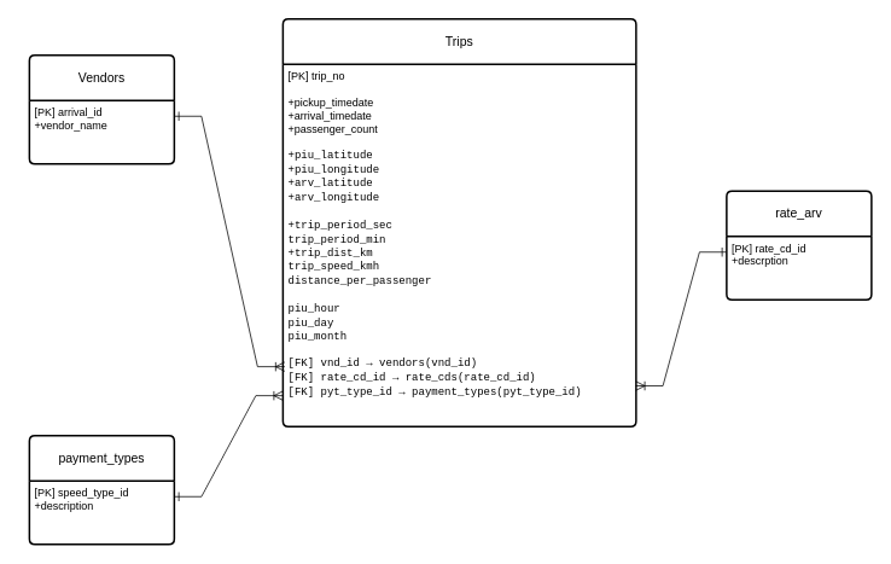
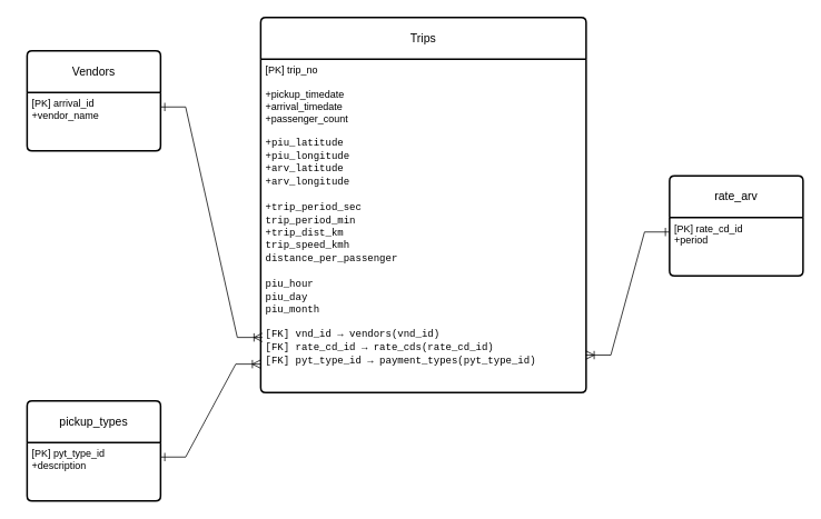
- <mxCell id="8" value="[PK] rate_cd_id&lt;br&gt;+descrption" style="align=left;strokeColor=none;fillColor=none;spacingLeft=4;spacingRight=4;fontSize=12;verticalAlign=top;resizable=0;rotatable=0;part=1;html=1;whiteSpace=wrap;" vertex="1" parent="7"><mxGeometry y="50" width="160" height="70" as="geometry" /></mxCell>
+ <mxCell id="8" value="[PK] rate_cd_id&lt;br&gt;+period" style="align=left;strokeColor=none;fillColor=none;spacingLeft=4;spacingRight=4;fontSize=12;verticalAlign=top;resizable=0;rotatable=0;part=1;html=1;whiteSpace=wrap;" vertex="1" parent="7"><mxGeometry y="50" width="160" height="70" as="geometry" /></mxCell>
- <mxCell id="5" value="payment_types" style="swimlane;childLayout=stackLayout;horizontal=1;startSize=50;horizontalStack=0;rounded=1;fontSize=14;fontStyle=0;strokeWidth=2;resizeParent=0;resizeLast=1;shadow=0;dashed=0;align=center;arcSize=4;whiteSpace=wrap;html=1;" vertex="1" parent="1"><mxGeometry x="32" y="480" width="160" height="120" as="geometry" /></mxCell>
+ <mxCell id="5" value="pickup_types" style="swimlane;childLayout=stackLayout;horizontal=1;startSize=50;horizontalStack=0;rounded=1;fontSize=14;fontStyle=0;strokeWidth=2;resizeParent=0;resizeLast=1;shadow=0;dashed=0;align=center;arcSize=4;whiteSpace=wrap;html=1;" vertex="1" parent="1"><mxGeometry x="32" y="480" width="160" height="120" as="geometry" /></mxCell>
- <mxCell id="6" value="[PK] speed_type_id&lt;br&gt;+description" style="align=left;strokeColor=none;fillColor=none;spacingLeft=4;spacingRight=4;fontSize=12;verticalAlign=top;resizable=0;rotatable=0;part=1;html=1;whiteSpace=wrap;" vertex="1" parent="5"><mxGeometry y="50" width="160" height="70" as="geometry" /></mxCell>
+ <mxCell id="6" value="[PK] pyt_type_id&lt;br&gt;+description" style="align=left;strokeColor=none;fillColor=none;spacingLeft=4;spacingRight=4;fontSize=12;verticalAlign=top;resizable=0;rotatable=0;part=1;html=1;whiteSpace=wrap;" vertex="1" parent="5"><mxGeometry y="50" width="160" height="70" as="geometry" /></mxCell>
